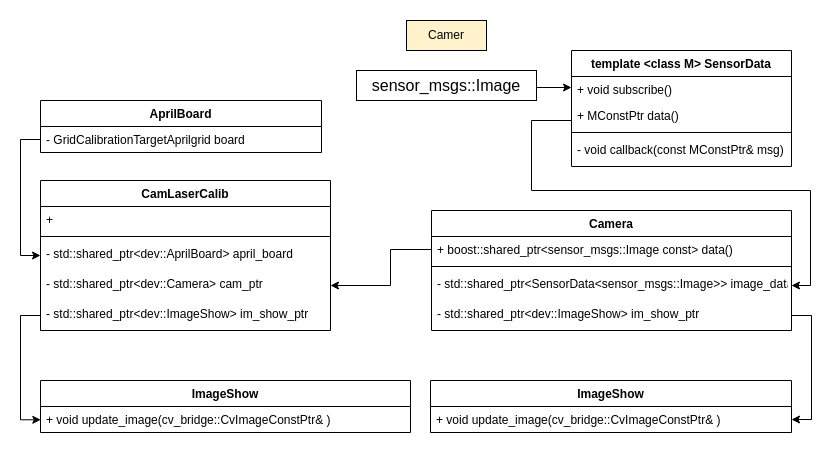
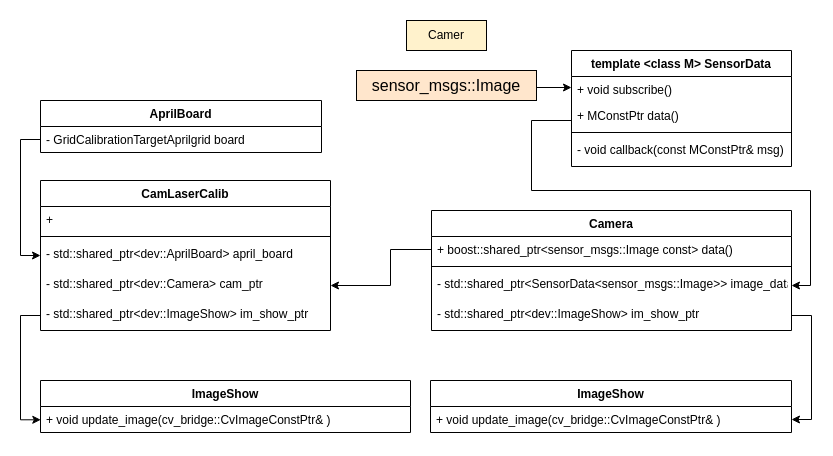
- <mxCell id="3" value="&lt;p style=&quot;white-space: pre-wrap ; font-size: medium ; margin: 0px&quot;&gt;sensor_msgs::Image&lt;/p&gt;" style="rounded=0;whiteSpace=wrap;html=1;" parent="1" vertex="1"><mxGeometry x="356" y="70" width="180" height="30" as="geometry" /></mxCell>
+ <mxCell id="3" value="&lt;p style=&quot;white-space: pre-wrap ; font-size: medium ; margin: 0px&quot;&gt;sensor_msgs::Image&lt;/p&gt;" style="rounded=0;whiteSpace=wrap;html=1;fillColor=#ffe6cc;" parent="1" vertex="1"><mxGeometry x="356" y="70" width="180" height="30" as="geometry" /></mxCell>
